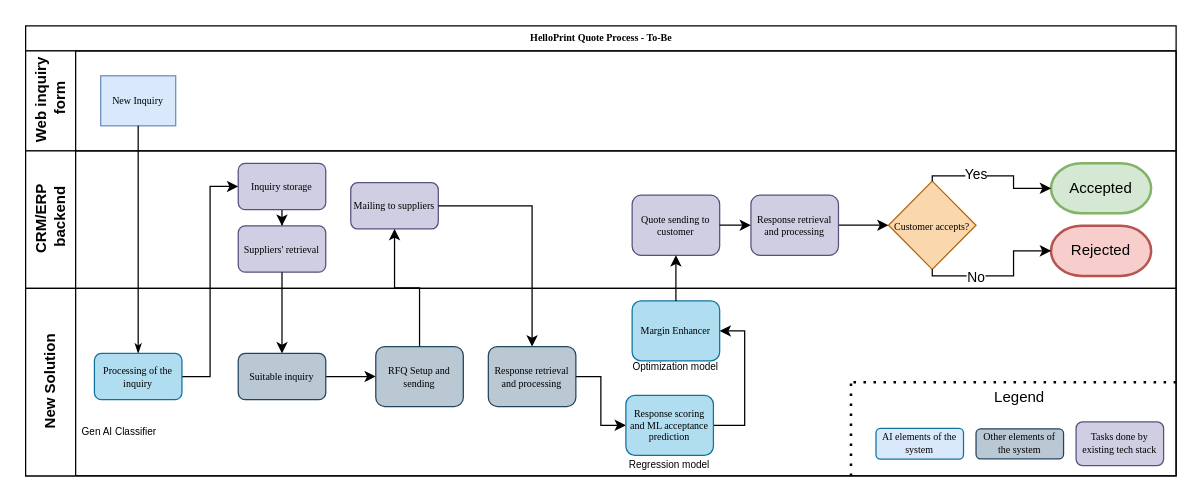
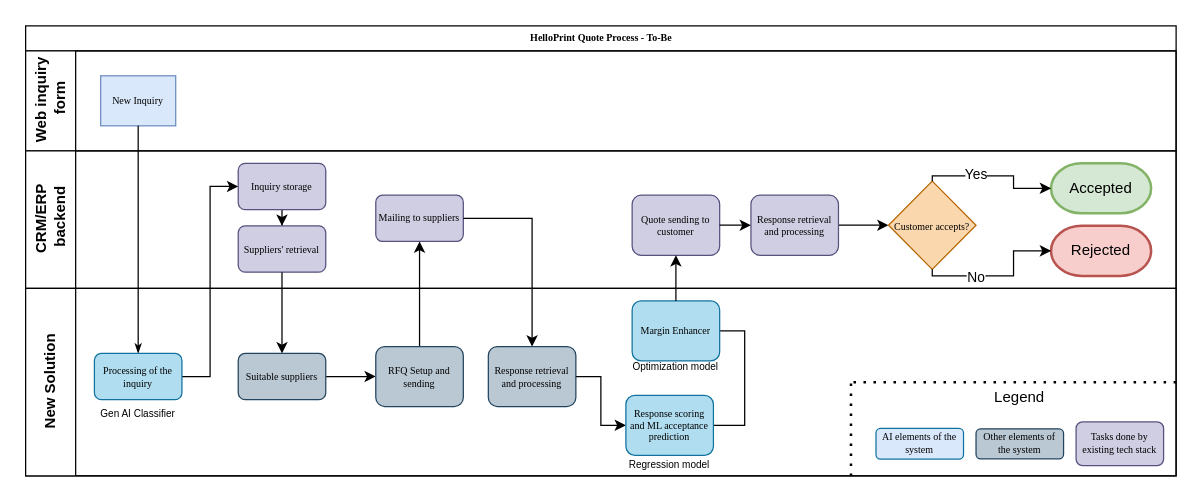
- <mxCell id="9" value="Mailing to suppliers" style="rounded=1;whiteSpace=wrap;html=1;shadow=0;labelBackgroundColor=none;strokeWidth=1;fontFamily=Verdana;fontSize=8;align=center;fillColor=#d0cee2;strokeColor=#56517e;" parent="5" vertex="1"><mxGeometry x="260" y="25.5" width="70" height="37" as="geometry" /></mxCell>
+ <mxCell id="9" value="Mailing to suppliers" style="rounded=1;whiteSpace=wrap;html=1;shadow=0;labelBackgroundColor=none;strokeWidth=1;fontFamily=Verdana;fontSize=8;align=center;fillColor=#d0cee2;strokeColor=#56517e;" parent="5" vertex="1"><mxGeometry x="280" y="35.5" width="70" height="37" as="geometry" /></mxCell>
- <mxCell id="33" style="edgeStyle=orthogonalEdgeStyle;rounded=0;orthogonalLoop=1;jettySize=auto;html=1;entryX=1;entryY=0.5;entryDx=0;entryDy=0;exitX=1;exitY=0.5;exitDx=0;exitDy=0;" edge="1" parent="26" source="35" target="34"><mxGeometry relative="1" as="geometry"><mxPoint x="857" y="76" as="sourcePoint" /></mxGeometry></mxCell>
+ <mxCell id="33" style="edgeStyle=orthogonalEdgeStyle;rounded=0;orthogonalLoop=1;jettySize=auto;html=1;entryX=1;entryY=0.5;entryDx=0;entryDy=0;exitX=1;exitY=0.5;exitDx=0;exitDy=0;endArrow=none;" edge="1" parent="26" source="35" target="34"><mxGeometry relative="1" as="geometry"><mxPoint x="857" y="76" as="sourcePoint" /></mxGeometry></mxCell>
- <mxCell id="29" value="Suitable inquiry" style="rounded=1;whiteSpace=wrap;html=1;shadow=0;labelBackgroundColor=none;strokeWidth=1;fontFamily=Verdana;fontSize=8;align=center;fillColor=#bac8d3;strokeColor=#23445d;" parent="26" vertex="1"><mxGeometry x="170" y="52" width="70" height="37" as="geometry" /></mxCell>
+ <mxCell id="29" value="Suitable suppliers" style="rounded=1;whiteSpace=wrap;html=1;shadow=0;labelBackgroundColor=none;strokeWidth=1;fontFamily=Verdana;fontSize=8;align=center;fillColor=#bac8d3;strokeColor=#23445d;" parent="26" vertex="1"><mxGeometry x="170" y="52" width="70" height="37" as="geometry" /></mxCell>
- <mxCell id="37" value="&lt;font style=&quot;font-size: 8px;&quot;&gt;Gen AI Classifier&lt;/font&gt;" style="text;html=1;align=center;verticalAlign=middle;whiteSpace=wrap;rounded=0;" vertex="1" parent="26"><mxGeometry x="35" y="104" width="80" height="20" as="geometry" /></mxCell>
+ <mxCell id="37" value="&lt;font style=&quot;font-size: 8px;&quot;&gt;Gen AI Classifier&lt;/font&gt;" style="text;html=1;align=center;verticalAlign=middle;whiteSpace=wrap;rounded=0;" vertex="1" parent="26"><mxGeometry x="50" y="89" width="80" height="20" as="geometry" /></mxCell>
